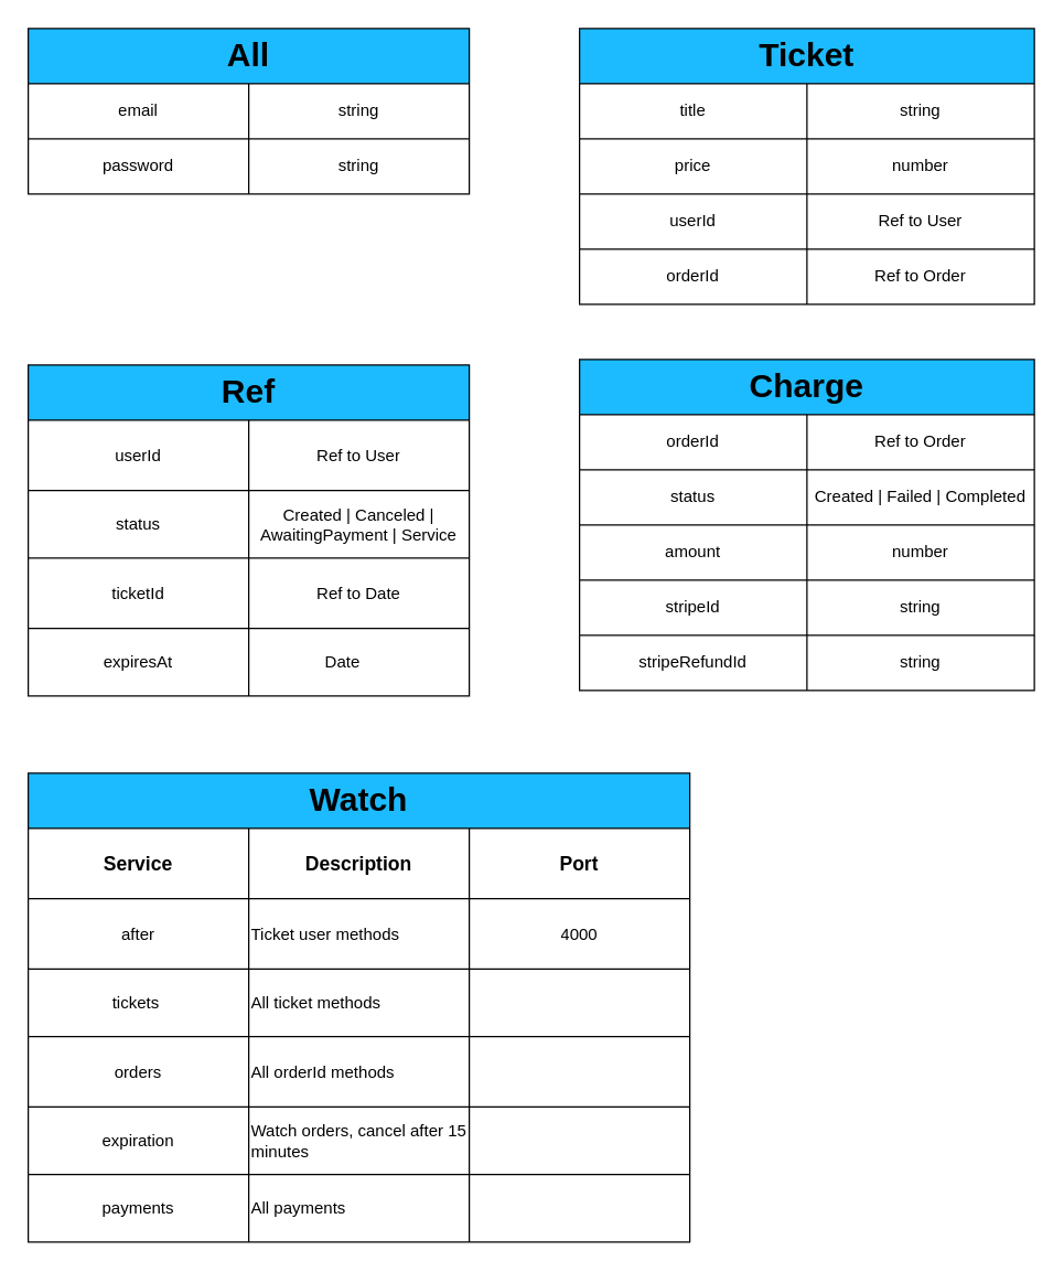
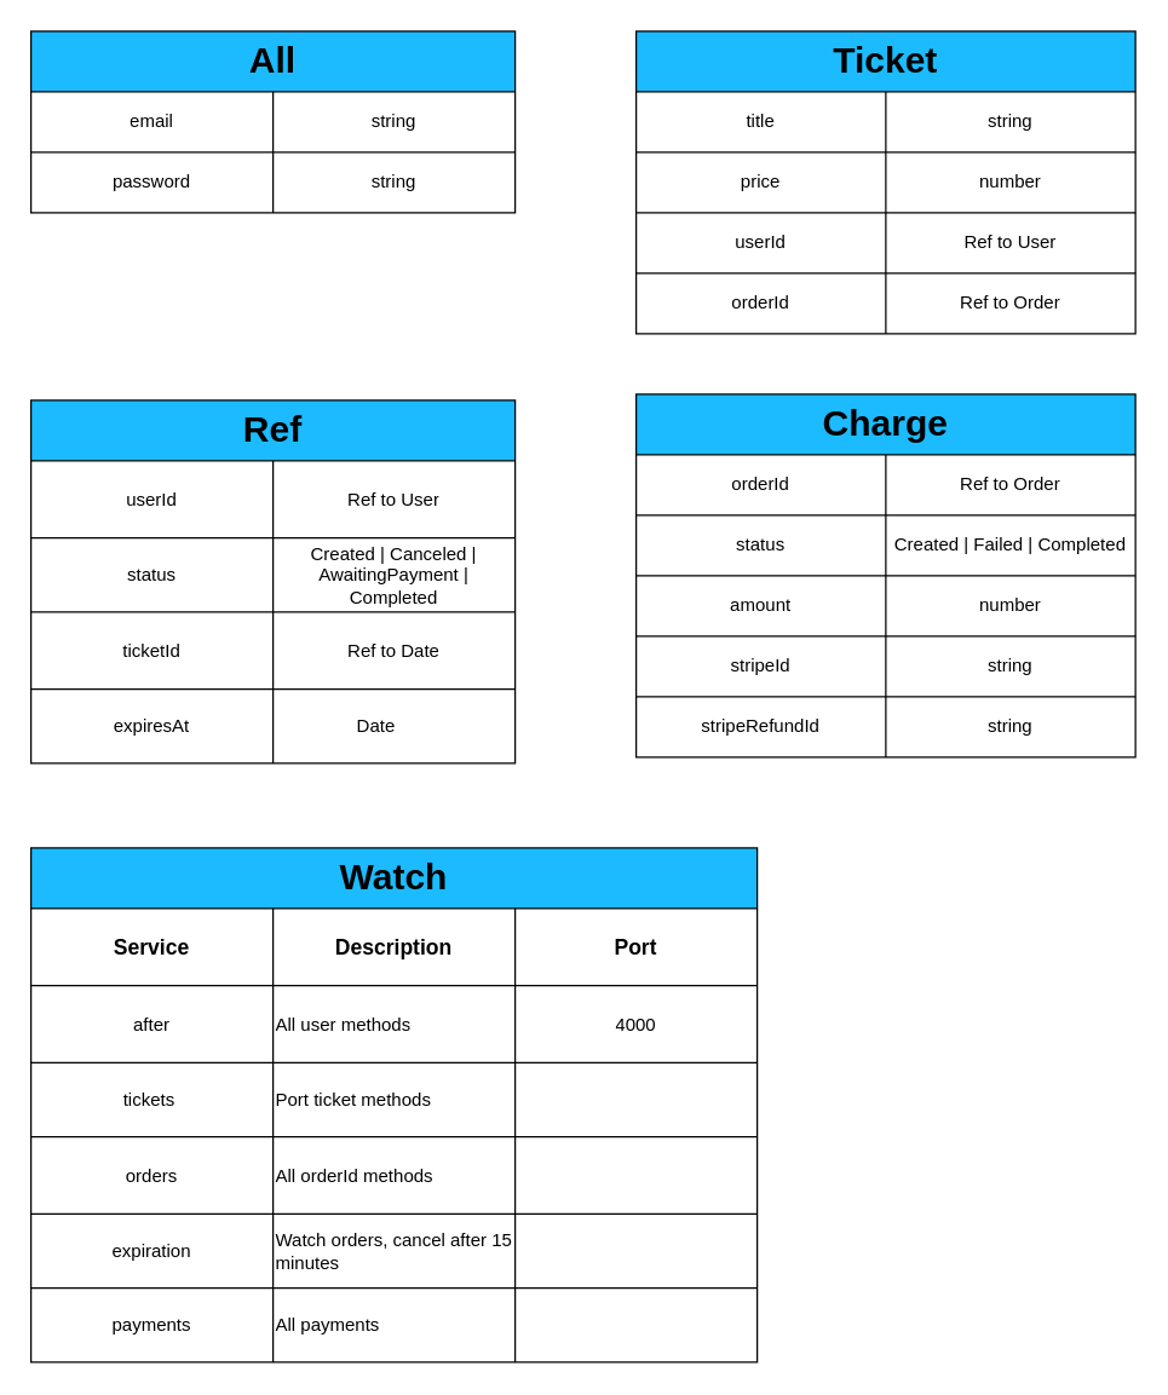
- <mxCell id="15" value="Created | Canceled | AwaitingPayment | Service" style="shape=partialRectangle;html=1;whiteSpace=wrap;connectable=0;fillColor=none;top=0;left=0;bottom=0;right=0;overflow=hidden;pointerEvents=1;strokeWidth=1;strokeColor=#000000;fontColor=#000000;" parent="13" vertex="1"><mxGeometry x="160" width="160" height="49" as="geometry"><mxRectangle width="160" height="49" as="alternateBounds" /></mxGeometry></mxCell>
+ <mxCell id="15" value="Created | Canceled | AwaitingPayment | Completed" style="shape=partialRectangle;html=1;whiteSpace=wrap;connectable=0;fillColor=none;top=0;left=0;bottom=0;right=0;overflow=hidden;pointerEvents=1;strokeWidth=1;strokeColor=#000000;fontColor=#000000;" parent="13" vertex="1"><mxGeometry x="160" width="160" height="49" as="geometry"><mxRectangle width="160" height="49" as="alternateBounds" /></mxGeometry></mxCell>
- <mxCell id="58" value="Ticket user methods" style="shape=partialRectangle;html=1;whiteSpace=wrap;connectable=0;fillColor=none;top=0;left=0;bottom=0;right=0;overflow=hidden;strokeWidth=1;align=left;strokeColor=#000000;fontColor=#000000;" parent="56" vertex="1"><mxGeometry x="160" width="160" height="51" as="geometry"><mxRectangle width="160" height="51" as="alternateBounds" /></mxGeometry></mxCell>
+ <mxCell id="58" value="All user methods" style="shape=partialRectangle;html=1;whiteSpace=wrap;connectable=0;fillColor=none;top=0;left=0;bottom=0;right=0;overflow=hidden;strokeWidth=1;align=left;strokeColor=#000000;fontColor=#000000;" parent="56" vertex="1"><mxGeometry x="160" width="160" height="51" as="geometry"><mxRectangle width="160" height="51" as="alternateBounds" /></mxGeometry></mxCell>
- <mxCell id="62" value="All ticket methods" style="shape=partialRectangle;html=1;whiteSpace=wrap;connectable=0;fillColor=none;top=0;left=0;bottom=0;right=0;overflow=hidden;strokeWidth=1;align=left;strokeColor=#000000;fontColor=#000000;" parent="60" vertex="1"><mxGeometry x="160" width="160" height="49" as="geometry"><mxRectangle width="160" height="49" as="alternateBounds" /></mxGeometry></mxCell>
+ <mxCell id="62" value="Port ticket methods" style="shape=partialRectangle;html=1;whiteSpace=wrap;connectable=0;fillColor=none;top=0;left=0;bottom=0;right=0;overflow=hidden;strokeWidth=1;align=left;strokeColor=#000000;fontColor=#000000;" parent="60" vertex="1"><mxGeometry x="160" width="160" height="49" as="geometry"><mxRectangle width="160" height="49" as="alternateBounds" /></mxGeometry></mxCell>
